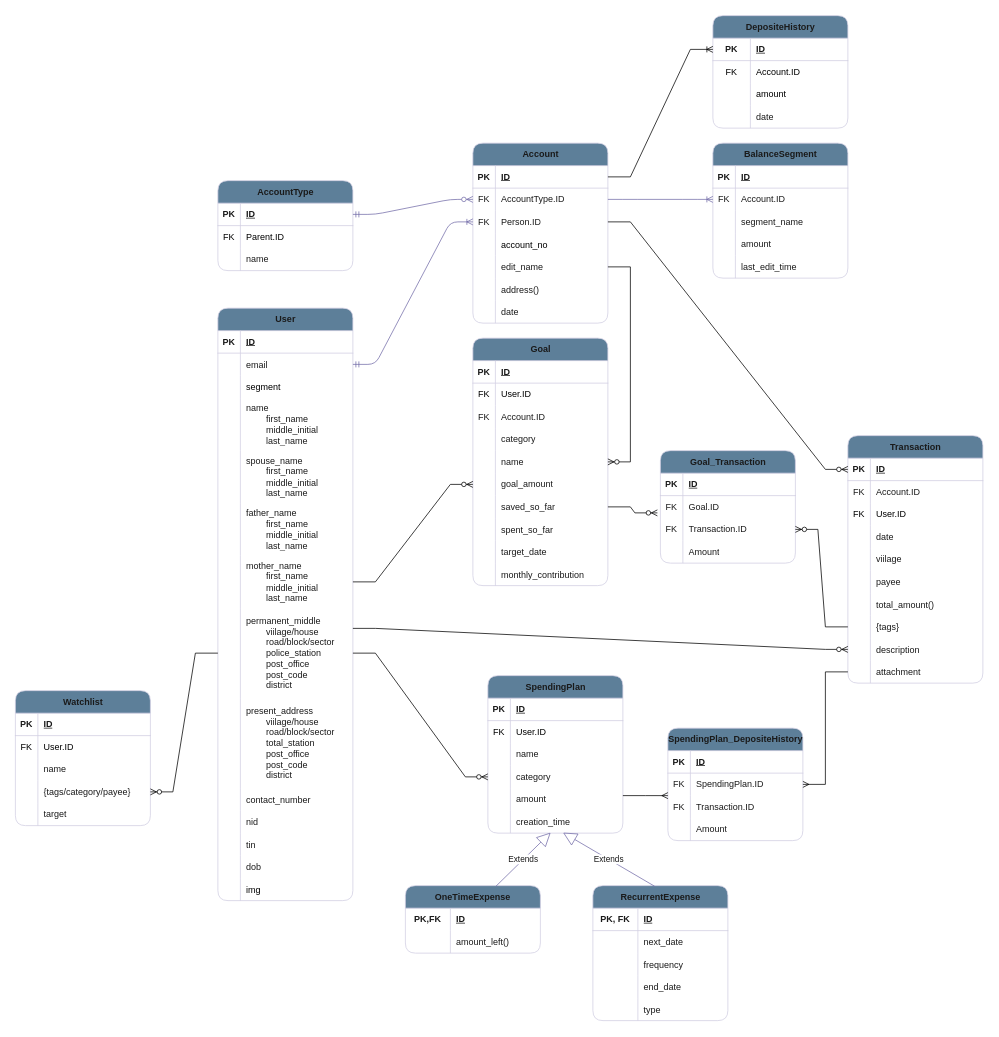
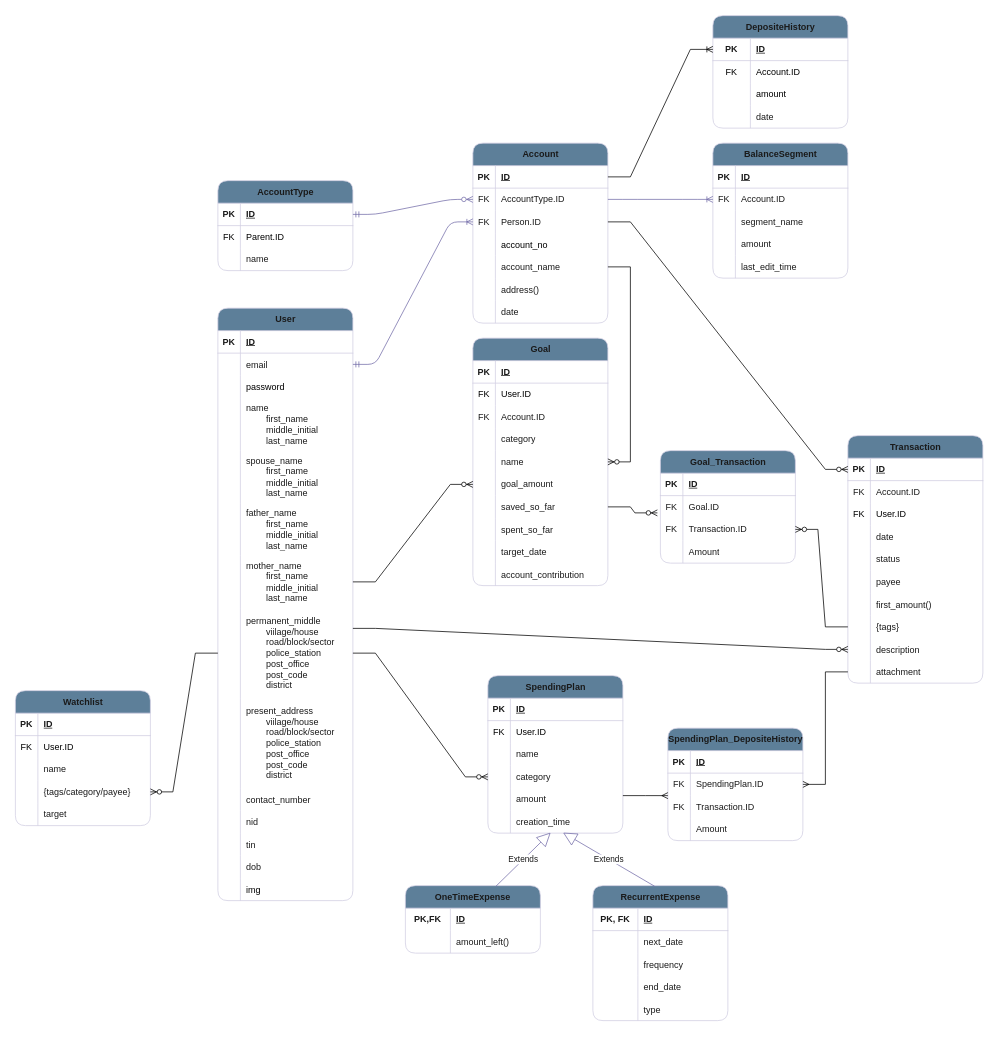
- <mxCell id="70" value="edit_name" style="shape=partialRectangle;connectable=0;fillColor=none;top=0;left=0;bottom=0;right=0;align=left;spacingLeft=6;overflow=hidden;whiteSpace=wrap;html=1;rounded=1;strokeColor=#D0CEE2;fontColor=#1A1A1A;" vertex="1" parent="68"><mxGeometry x="30" width="150" height="30" as="geometry"><mxRectangle width="150" height="30" as="alternateBounds" /></mxGeometry></mxCell>
+ <mxCell id="70" value="account_name" style="shape=partialRectangle;connectable=0;fillColor=none;top=0;left=0;bottom=0;right=0;align=left;spacingLeft=6;overflow=hidden;whiteSpace=wrap;html=1;rounded=1;strokeColor=#D0CEE2;fontColor=#1A1A1A;" vertex="1" parent="68"><mxGeometry x="30" width="150" height="30" as="geometry"><mxRectangle width="150" height="30" as="alternateBounds" /></mxGeometry></mxCell>
- <mxCell id="11" value="segment" style="shape=partialRectangle;connectable=0;fillColor=none;top=0;left=0;bottom=0;right=0;align=left;spacingLeft=6;overflow=hidden;" vertex="1" parent="9"><mxGeometry x="30" width="150" height="30" as="geometry"><mxRectangle width="150" height="30" as="alternateBounds" /></mxGeometry></mxCell>
+ <mxCell id="11" value="password" style="shape=partialRectangle;connectable=0;fillColor=none;top=0;left=0;bottom=0;right=0;align=left;spacingLeft=6;overflow=hidden;" vertex="1" parent="9"><mxGeometry x="30" width="150" height="30" as="geometry"><mxRectangle width="150" height="30" as="alternateBounds" /></mxGeometry></mxCell>
- <mxCell id="126" value="viilage" style="shape=partialRectangle;connectable=0;fillColor=none;top=0;left=0;bottom=0;right=0;align=left;spacingLeft=6;overflow=hidden;whiteSpace=wrap;html=1;rounded=1;strokeColor=#D0CEE2;fontColor=#1A1A1A;" vertex="1" parent="124"><mxGeometry x="30" width="150" height="30" as="geometry"><mxRectangle width="150" height="30" as="alternateBounds" /></mxGeometry></mxCell>
+ <mxCell id="126" value="status" style="shape=partialRectangle;connectable=0;fillColor=none;top=0;left=0;bottom=0;right=0;align=left;spacingLeft=6;overflow=hidden;whiteSpace=wrap;html=1;rounded=1;strokeColor=#D0CEE2;fontColor=#1A1A1A;" vertex="1" parent="124"><mxGeometry x="30" width="150" height="30" as="geometry"><mxRectangle width="150" height="30" as="alternateBounds" /></mxGeometry></mxCell>
- <mxCell id="204" value="monthly_contribution" style="shape=partialRectangle;connectable=0;fillColor=none;top=0;left=0;bottom=0;right=0;align=left;spacingLeft=6;overflow=hidden;rounded=1;strokeColor=#D0CEE2;fontColor=#1A1A1A;" vertex="1" parent="202"><mxGeometry x="30" width="150" height="30" as="geometry"><mxRectangle width="150" height="30" as="alternateBounds" /></mxGeometry></mxCell>
+ <mxCell id="204" value="account_contribution" style="shape=partialRectangle;connectable=0;fillColor=none;top=0;left=0;bottom=0;right=0;align=left;spacingLeft=6;overflow=hidden;rounded=1;strokeColor=#D0CEE2;fontColor=#1A1A1A;" vertex="1" parent="202"><mxGeometry x="30" width="150" height="30" as="geometry"><mxRectangle width="150" height="30" as="alternateBounds" /></mxGeometry></mxCell>
- <mxCell id="132" value="total_amount()" style="shape=partialRectangle;connectable=0;fillColor=none;top=0;left=0;bottom=0;right=0;align=left;spacingLeft=6;overflow=hidden;rounded=1;strokeColor=#D0CEE2;fontColor=#1A1A1A;" vertex="1" parent="130"><mxGeometry x="30" width="150" height="30" as="geometry"><mxRectangle width="150" height="30" as="alternateBounds" /></mxGeometry></mxCell>
+ <mxCell id="132" value="first_amount()" style="shape=partialRectangle;connectable=0;fillColor=none;top=0;left=0;bottom=0;right=0;align=left;spacingLeft=6;overflow=hidden;rounded=1;strokeColor=#D0CEE2;fontColor=#1A1A1A;" vertex="1" parent="130"><mxGeometry x="30" width="150" height="30" as="geometry"><mxRectangle width="150" height="30" as="alternateBounds" /></mxGeometry></mxCell>
- <mxCell id="29" value="present_address&lt;br&gt;&lt;span style=&quot;white-space: pre;&quot;&gt;&#09;&lt;/span&gt;viilage/house&lt;br&gt;&lt;span style=&quot;white-space: pre;&quot;&gt;&#09;&lt;/span&gt;road/block/sector&lt;br&gt;&lt;span style=&quot;white-space: pre;&quot;&gt;&#09;&lt;/span&gt;total_station&lt;br&gt;&lt;span style=&quot;white-space: pre;&quot;&gt;&#09;&lt;/span&gt;post_office&lt;br&gt;&lt;span style=&quot;white-space: pre;&quot;&gt;&#09;&lt;/span&gt;post_code&lt;br&gt;&lt;span style=&quot;white-space: pre;&quot;&gt;&#09;&lt;/span&gt;district" style="shape=partialRectangle;connectable=0;fillColor=none;top=0;left=0;bottom=0;right=0;align=left;spacingLeft=6;overflow=hidden;whiteSpace=wrap;html=1;labelBackgroundColor=none;strokeColor=#D0CEE2;fontColor=#1A1A1A;rounded=1;" vertex="1" parent="27"><mxGeometry x="30" width="150" height="120" as="geometry"><mxRectangle width="150" height="120" as="alternateBounds" /></mxGeometry></mxCell>
+ <mxCell id="29" value="present_address&lt;br&gt;&lt;span style=&quot;white-space: pre;&quot;&gt;&#09;&lt;/span&gt;viilage/house&lt;br&gt;&lt;span style=&quot;white-space: pre;&quot;&gt;&#09;&lt;/span&gt;road/block/sector&lt;br&gt;&lt;span style=&quot;white-space: pre;&quot;&gt;&#09;&lt;/span&gt;police_station&lt;br&gt;&lt;span style=&quot;white-space: pre;&quot;&gt;&#09;&lt;/span&gt;post_office&lt;br&gt;&lt;span style=&quot;white-space: pre;&quot;&gt;&#09;&lt;/span&gt;post_code&lt;br&gt;&lt;span style=&quot;white-space: pre;&quot;&gt;&#09;&lt;/span&gt;district" style="shape=partialRectangle;connectable=0;fillColor=none;top=0;left=0;bottom=0;right=0;align=left;spacingLeft=6;overflow=hidden;whiteSpace=wrap;html=1;labelBackgroundColor=none;strokeColor=#D0CEE2;fontColor=#1A1A1A;rounded=1;" vertex="1" parent="27"><mxGeometry x="30" width="150" height="120" as="geometry"><mxRectangle width="150" height="120" as="alternateBounds" /></mxGeometry></mxCell>
